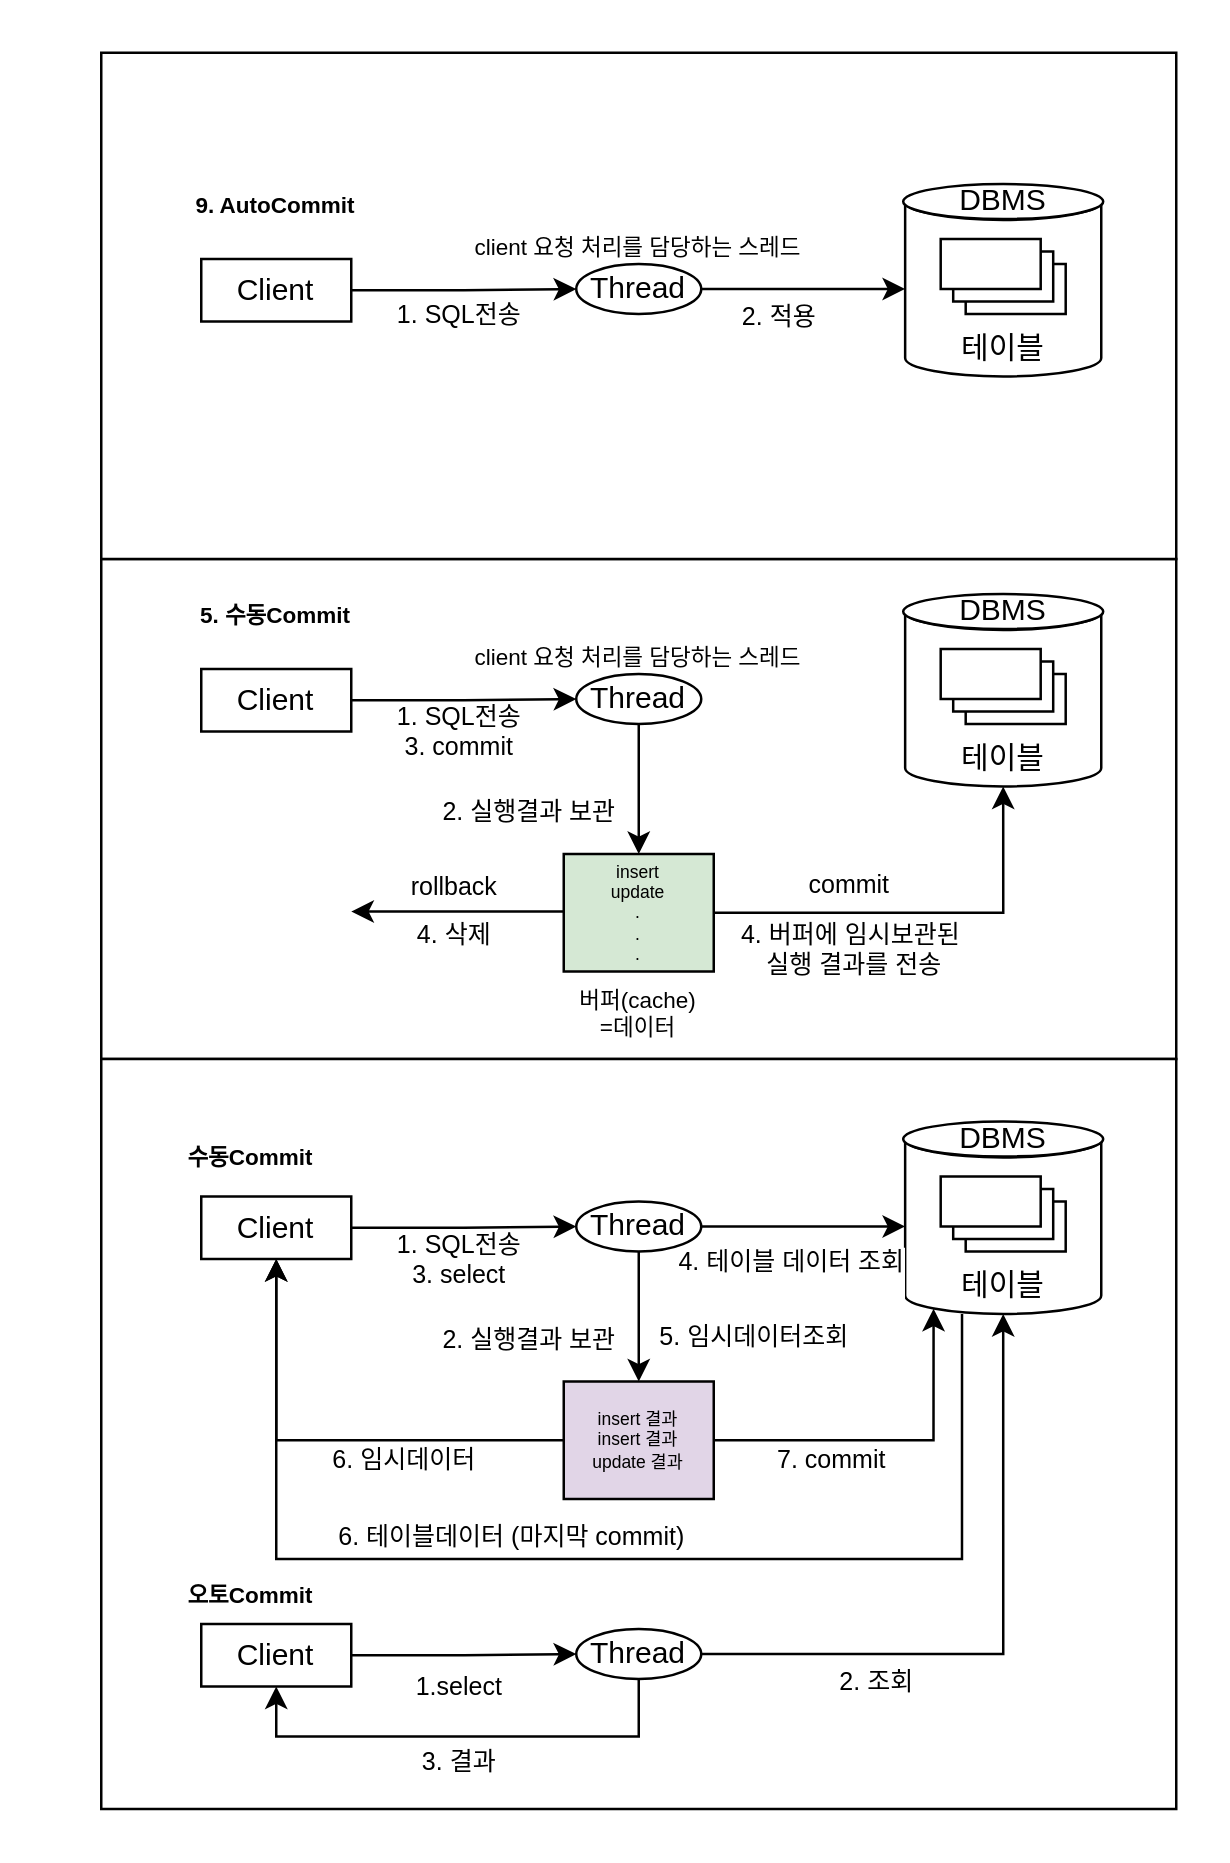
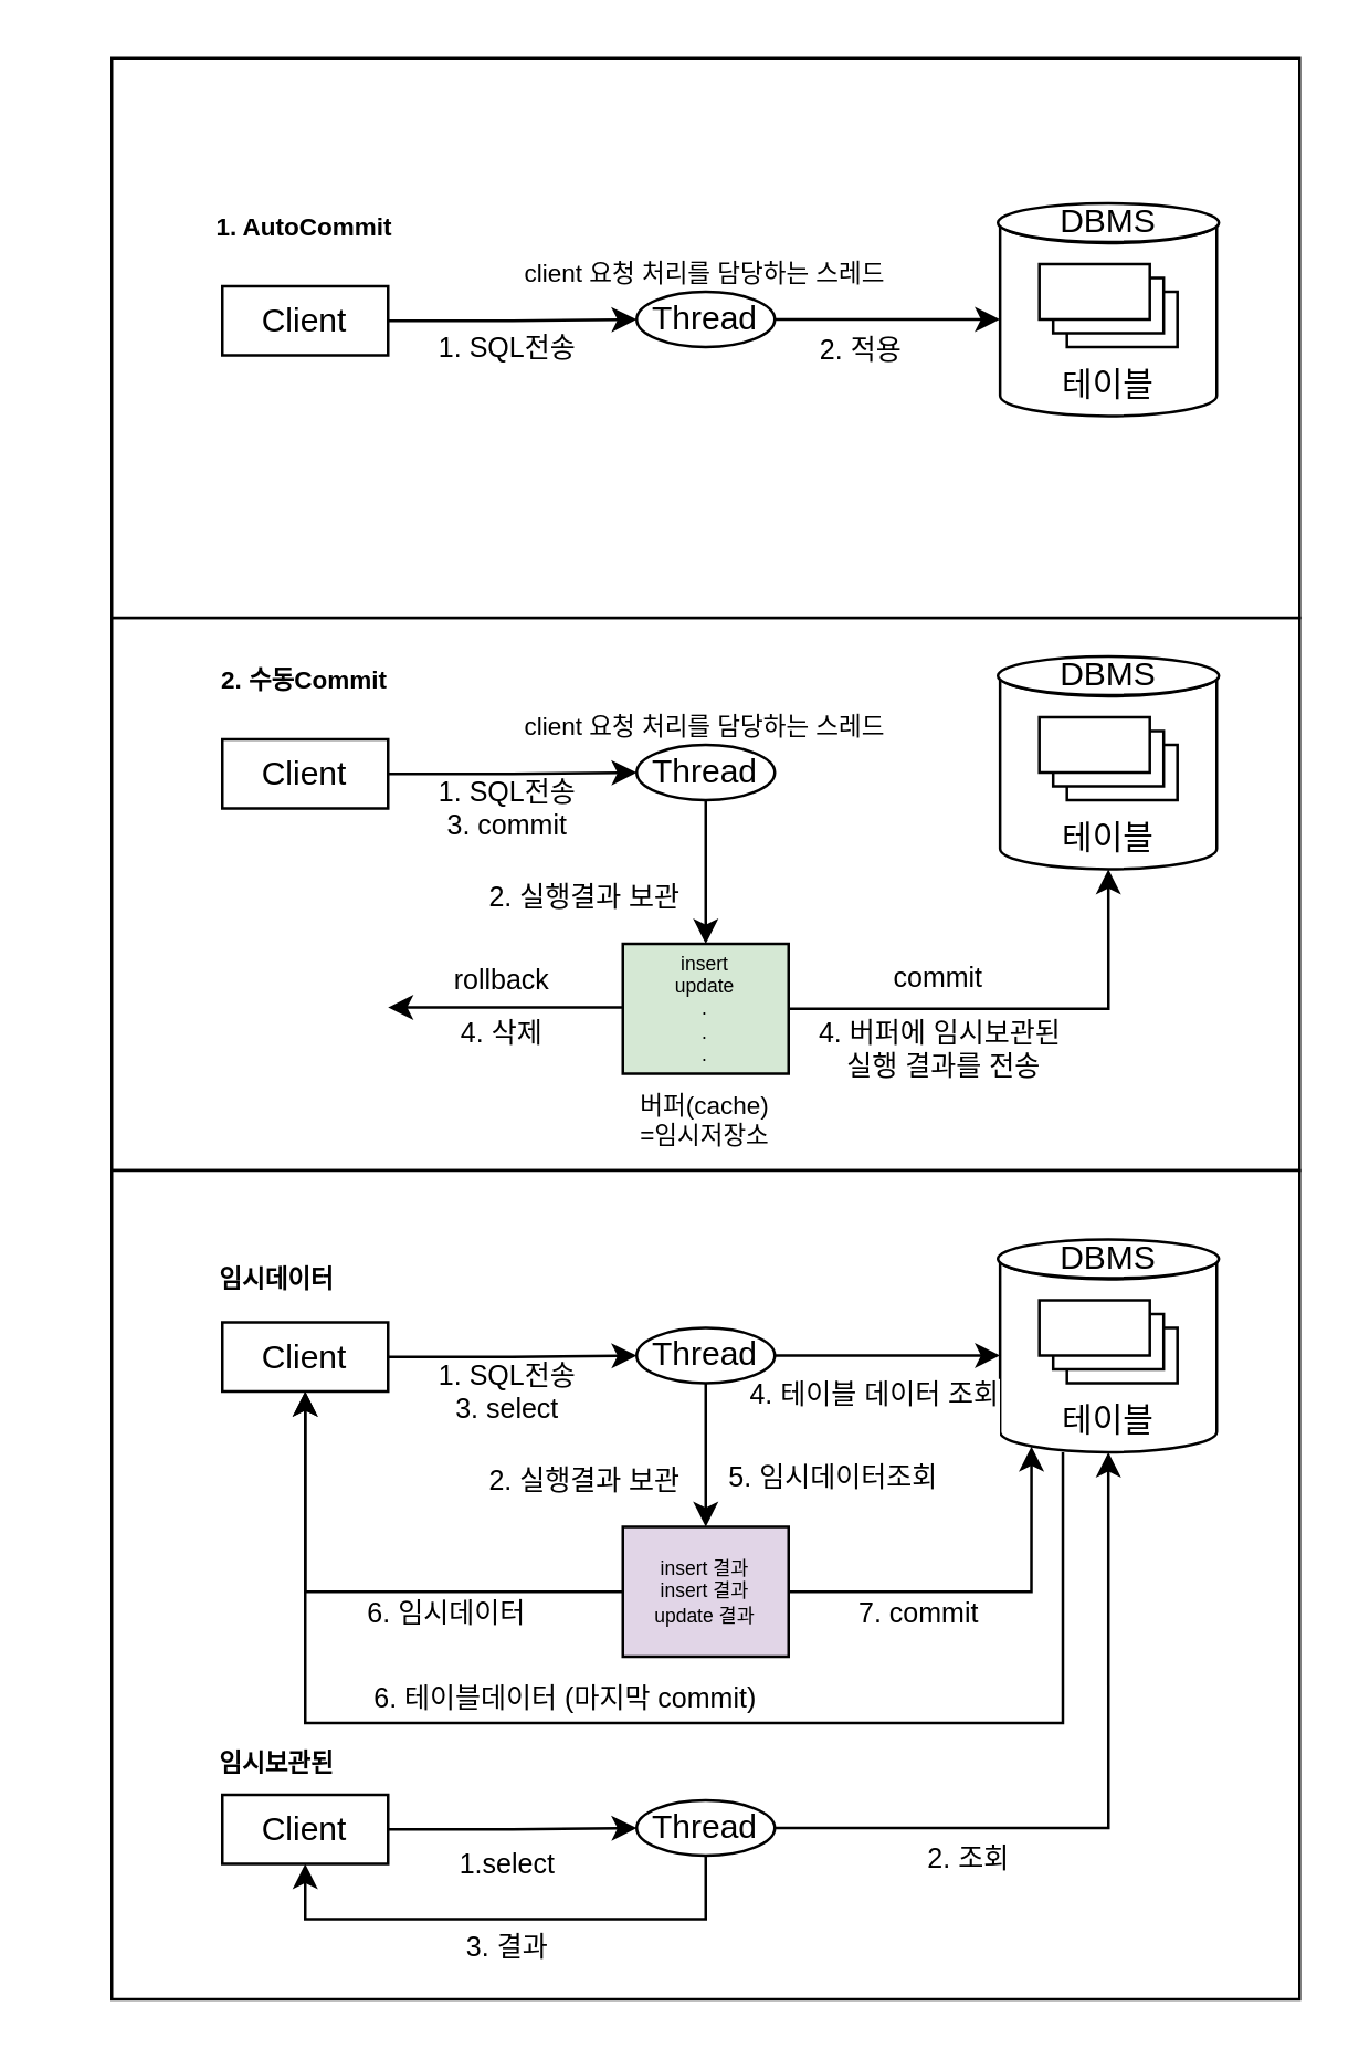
- <mxCell id="14" value="&lt;font style=&quot;font-size: 9px;&quot;&gt;9. AutoCommit&lt;/font&gt;" style="text;strokeColor=none;fillColor=none;align=center;verticalAlign=top;spacingLeft=4;spacingRight=4;overflow=hidden;rotatable=0;points=[[0,0.5],[1,0.5]];portConstraint=eastwest;whiteSpace=wrap;html=1;fontStyle=1" vertex="1" parent="1"><mxGeometry x="30" y="67" width="160" height="26" as="geometry" /></mxCell>
+ <mxCell id="14" value="&lt;font style=&quot;font-size: 9px;&quot;&gt;1. AutoCommit&lt;/font&gt;" style="text;strokeColor=none;fillColor=none;align=center;verticalAlign=top;spacingLeft=4;spacingRight=4;overflow=hidden;rotatable=0;points=[[0,0.5],[1,0.5]];portConstraint=eastwest;whiteSpace=wrap;html=1;fontStyle=1" vertex="1" parent="1"><mxGeometry x="30" y="67" width="160" height="26" as="geometry" /></mxCell>
- <mxCell id="25" value="&lt;font style=&quot;font-size: 9px;&quot;&gt;5. 수동Commit&lt;/font&gt;" style="text;strokeColor=none;fillColor=none;align=center;verticalAlign=top;spacingLeft=4;spacingRight=4;overflow=hidden;rotatable=0;points=[[0,0.5],[1,0.5]];portConstraint=eastwest;whiteSpace=wrap;html=1;fontStyle=1" vertex="1" parent="1"><mxGeometry x="30" y="231" width="160" height="26" as="geometry" /></mxCell>
+ <mxCell id="25" value="&lt;font style=&quot;font-size: 9px;&quot;&gt;2. 수동Commit&lt;/font&gt;" style="text;strokeColor=none;fillColor=none;align=center;verticalAlign=top;spacingLeft=4;spacingRight=4;overflow=hidden;rotatable=0;points=[[0,0.5],[1,0.5]];portConstraint=eastwest;whiteSpace=wrap;html=1;fontStyle=1" vertex="1" parent="1"><mxGeometry x="30" y="231" width="160" height="26" as="geometry" /></mxCell>
- <mxCell id="29" value="버퍼(cache)&lt;div&gt;=데이터&lt;/div&gt;" style="text;strokeColor=none;fillColor=none;align=center;verticalAlign=top;spacingLeft=4;spacingRight=4;overflow=hidden;rotatable=0;points=[[0,0.5],[1,0.5]];portConstraint=eastwest;whiteSpace=wrap;html=1;fontSize=9;" vertex="1" parent="1"><mxGeometry x="225" y="388" width="60" height="50" as="geometry" /></mxCell>
+ <mxCell id="29" value="버퍼(cache)&lt;div&gt;=임시저장소&lt;/div&gt;" style="text;strokeColor=none;fillColor=none;align=center;verticalAlign=top;spacingLeft=4;spacingRight=4;overflow=hidden;rotatable=0;points=[[0,0.5],[1,0.5]];portConstraint=eastwest;whiteSpace=wrap;html=1;fontSize=9;" vertex="1" parent="1"><mxGeometry x="225" y="388" width="60" height="50" as="geometry" /></mxCell>
- <mxCell id="46" value="&lt;font style=&quot;font-size: 9px;&quot;&gt;수동Commit&lt;/font&gt;" style="text;strokeColor=none;fillColor=none;align=center;verticalAlign=top;spacingLeft=4;spacingRight=4;overflow=hidden;rotatable=0;points=[[0,0.5],[1,0.5]];portConstraint=eastwest;whiteSpace=wrap;html=1;fontStyle=1" vertex="1" parent="1"><mxGeometry x="20" y="448" width="160" height="26" as="geometry" /></mxCell>
+ <mxCell id="46" value="&lt;font style=&quot;font-size: 9px;&quot;&gt;임시데이터&lt;/font&gt;" style="text;strokeColor=none;fillColor=none;align=center;verticalAlign=top;spacingLeft=4;spacingRight=4;overflow=hidden;rotatable=0;points=[[0,0.5],[1,0.5]];portConstraint=eastwest;whiteSpace=wrap;html=1;fontStyle=1" vertex="1" parent="1"><mxGeometry x="20" y="448" width="160" height="26" as="geometry" /></mxCell>
- <mxCell id="62" value="&lt;font style=&quot;font-size: 9px;&quot;&gt;오토Commit&lt;/font&gt;" style="text;strokeColor=none;fillColor=none;align=center;verticalAlign=top;spacingLeft=4;spacingRight=4;overflow=hidden;rotatable=0;points=[[0,0.5],[1,0.5]];portConstraint=eastwest;whiteSpace=wrap;html=1;fontStyle=1" vertex="1" parent="1"><mxGeometry x="20" y="623" width="160" height="26" as="geometry" /></mxCell>
+ <mxCell id="62" value="&lt;font style=&quot;font-size: 9px;&quot;&gt;임시보관된&lt;/font&gt;" style="text;strokeColor=none;fillColor=none;align=center;verticalAlign=top;spacingLeft=4;spacingRight=4;overflow=hidden;rotatable=0;points=[[0,0.5],[1,0.5]];portConstraint=eastwest;whiteSpace=wrap;html=1;fontStyle=1" vertex="1" parent="1"><mxGeometry x="20" y="623" width="160" height="26" as="geometry" /></mxCell>
